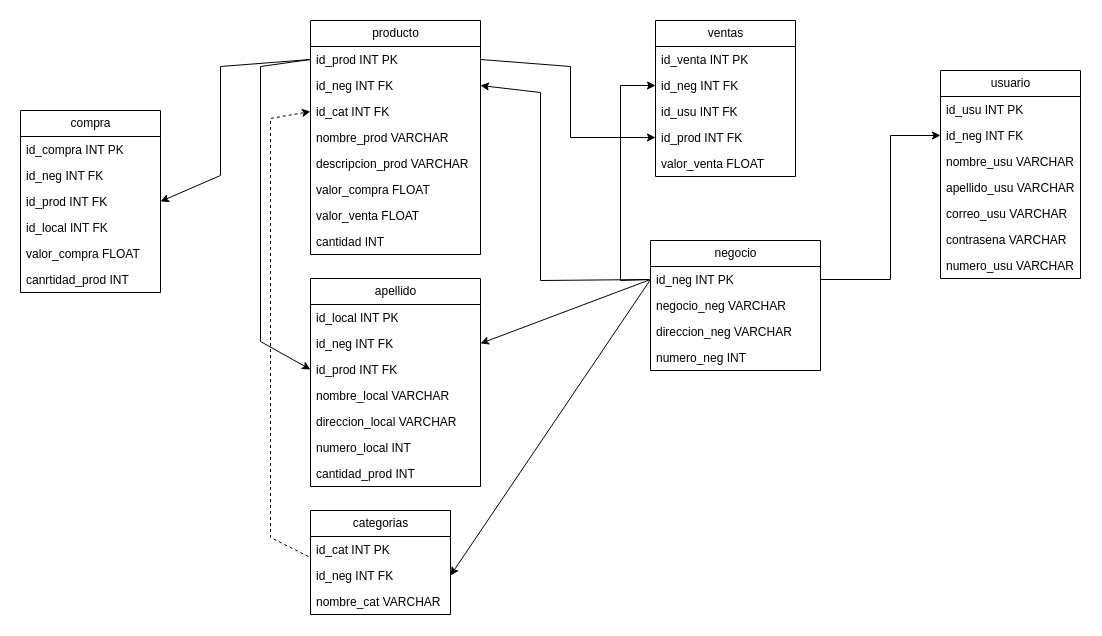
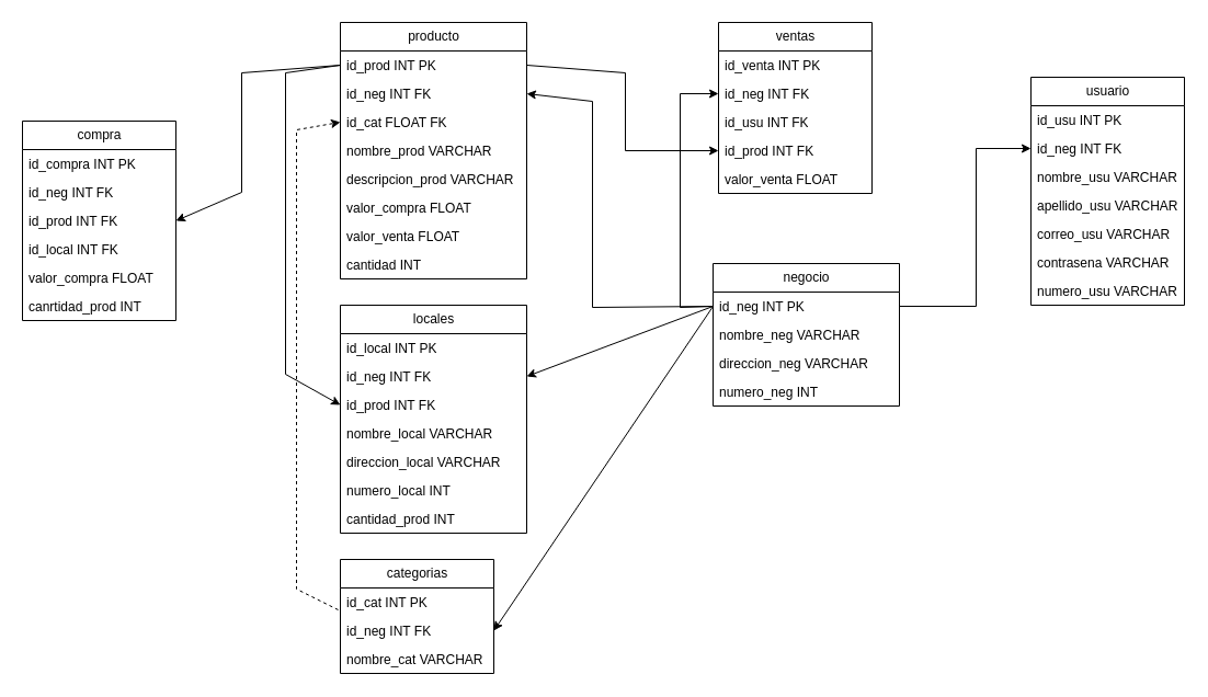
- <mxCell id="18" value="id_cat INT FK" style="text;strokeColor=none;fillColor=none;align=left;verticalAlign=top;spacingLeft=4;spacingRight=4;overflow=hidden;rotatable=0;points=[[0,0.5],[1,0.5]];portConstraint=eastwest;whiteSpace=wrap;html=1;" vertex="1" parent="15"><mxGeometry y="78" width="170" height="26" as="geometry" /></mxCell>
+ <mxCell id="18" value="id_cat FLOAT FK" style="text;strokeColor=none;fillColor=none;align=left;verticalAlign=top;spacingLeft=4;spacingRight=4;overflow=hidden;rotatable=0;points=[[0,0.5],[1,0.5]];portConstraint=eastwest;whiteSpace=wrap;html=1;" vertex="1" parent="15"><mxGeometry y="78" width="170" height="26" as="geometry" /></mxCell>
- <mxCell id="47" value="apellido" style="swimlane;fontStyle=0;childLayout=stackLayout;horizontal=1;startSize=26;fillColor=none;horizontalStack=0;resizeParent=1;resizeParentMax=0;resizeLast=0;collapsible=1;marginBottom=0;html=1;" vertex="1" parent="1"><mxGeometry x="310" y="278" width="170" height="208" as="geometry" /></mxCell>
+ <mxCell id="47" value="locales" style="swimlane;fontStyle=0;childLayout=stackLayout;horizontal=1;startSize=26;fillColor=none;horizontalStack=0;resizeParent=1;resizeParentMax=0;resizeLast=0;collapsible=1;marginBottom=0;html=1;" vertex="1" parent="1"><mxGeometry x="310" y="278" width="170" height="208" as="geometry" /></mxCell>
- <mxCell id="4" value="negocio_neg VARCHAR" style="text;strokeColor=none;fillColor=none;align=left;verticalAlign=top;spacingLeft=4;spacingRight=4;overflow=hidden;rotatable=0;points=[[0,0.5],[1,0.5]];portConstraint=eastwest;whiteSpace=wrap;html=1;" vertex="1" parent="2"><mxGeometry y="52" width="170" height="26" as="geometry" /></mxCell>
+ <mxCell id="4" value="nombre_neg VARCHAR" style="text;strokeColor=none;fillColor=none;align=left;verticalAlign=top;spacingLeft=4;spacingRight=4;overflow=hidden;rotatable=0;points=[[0,0.5],[1,0.5]];portConstraint=eastwest;whiteSpace=wrap;html=1;" vertex="1" parent="2"><mxGeometry y="52" width="170" height="26" as="geometry" /></mxCell>
